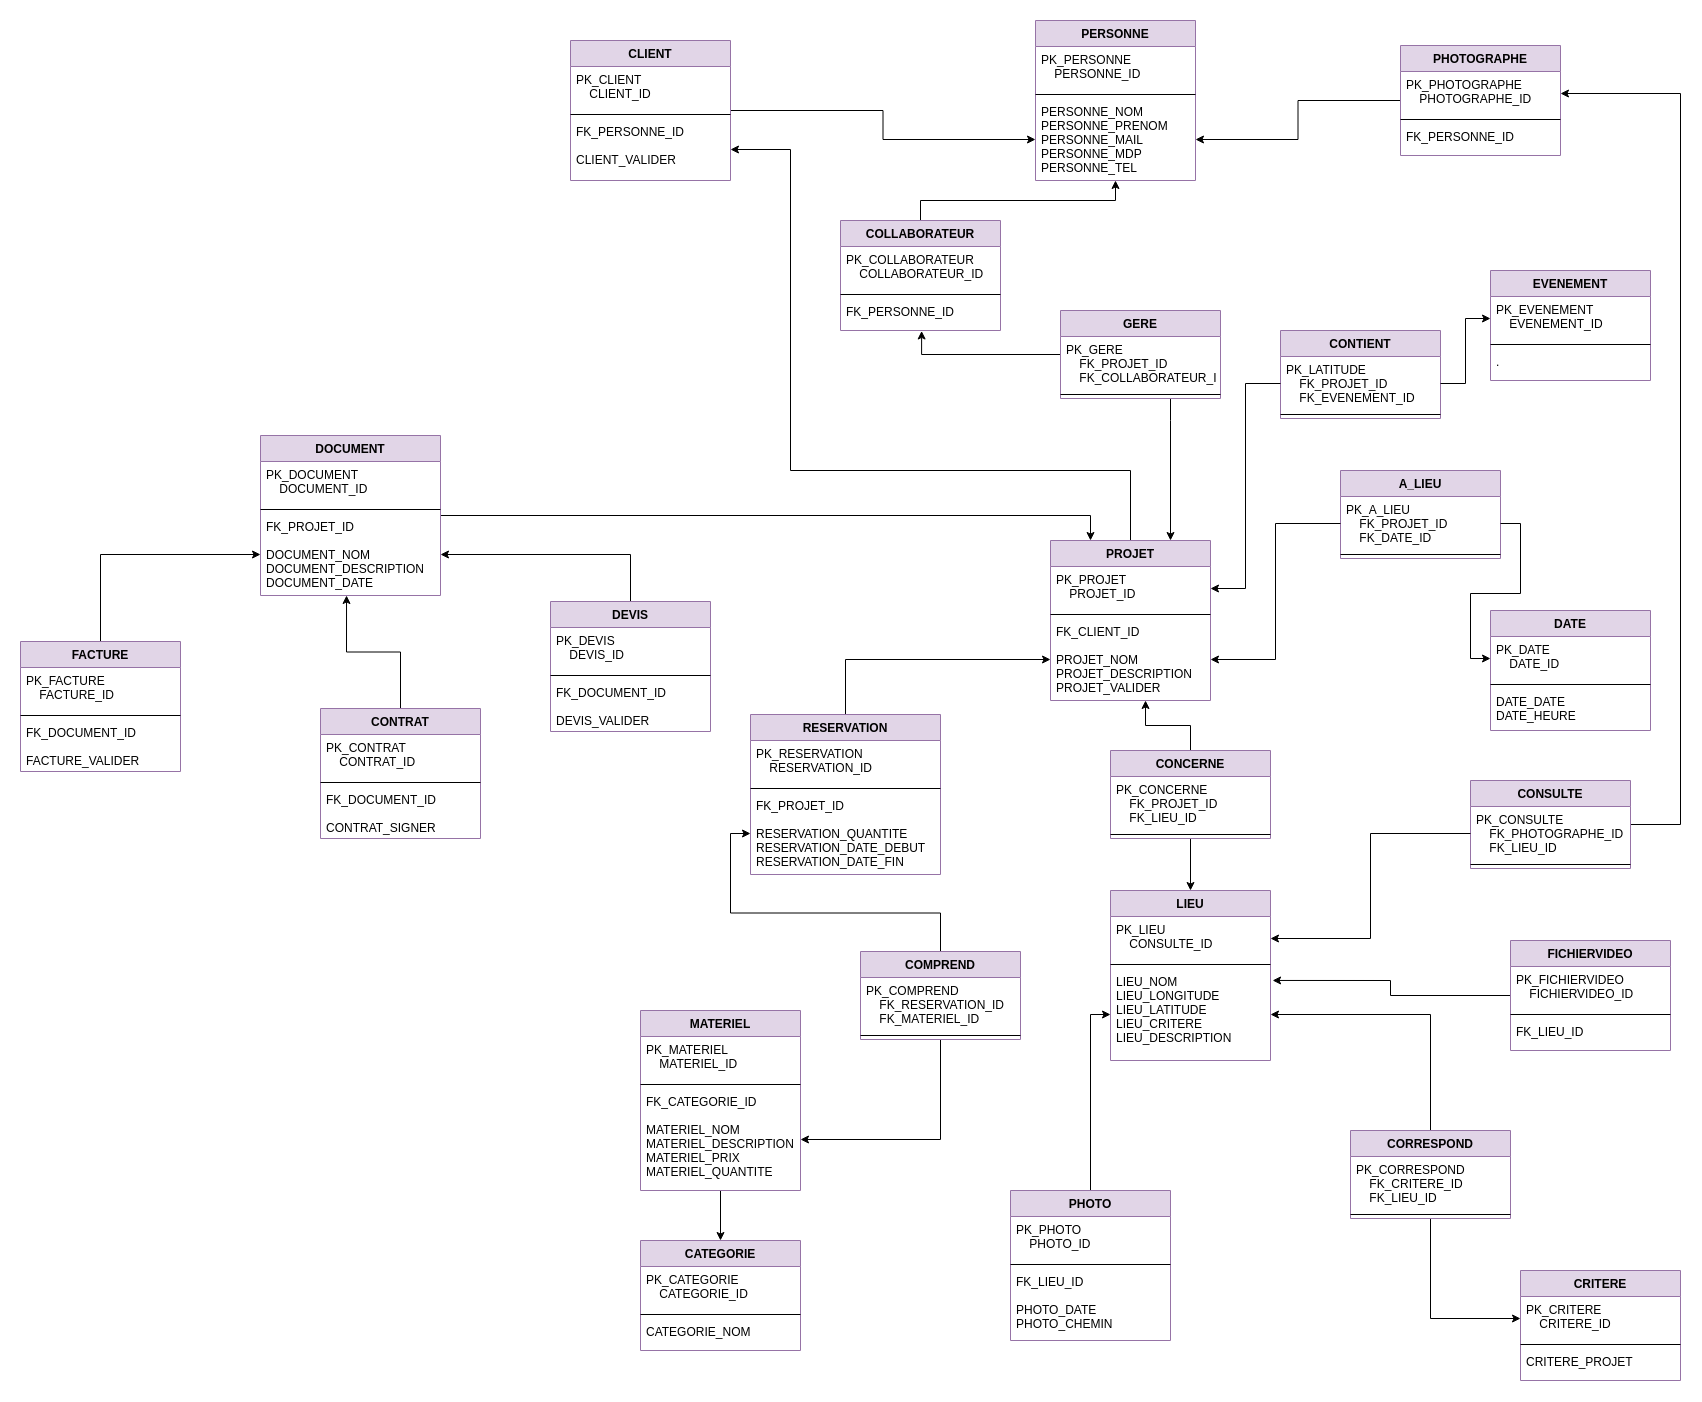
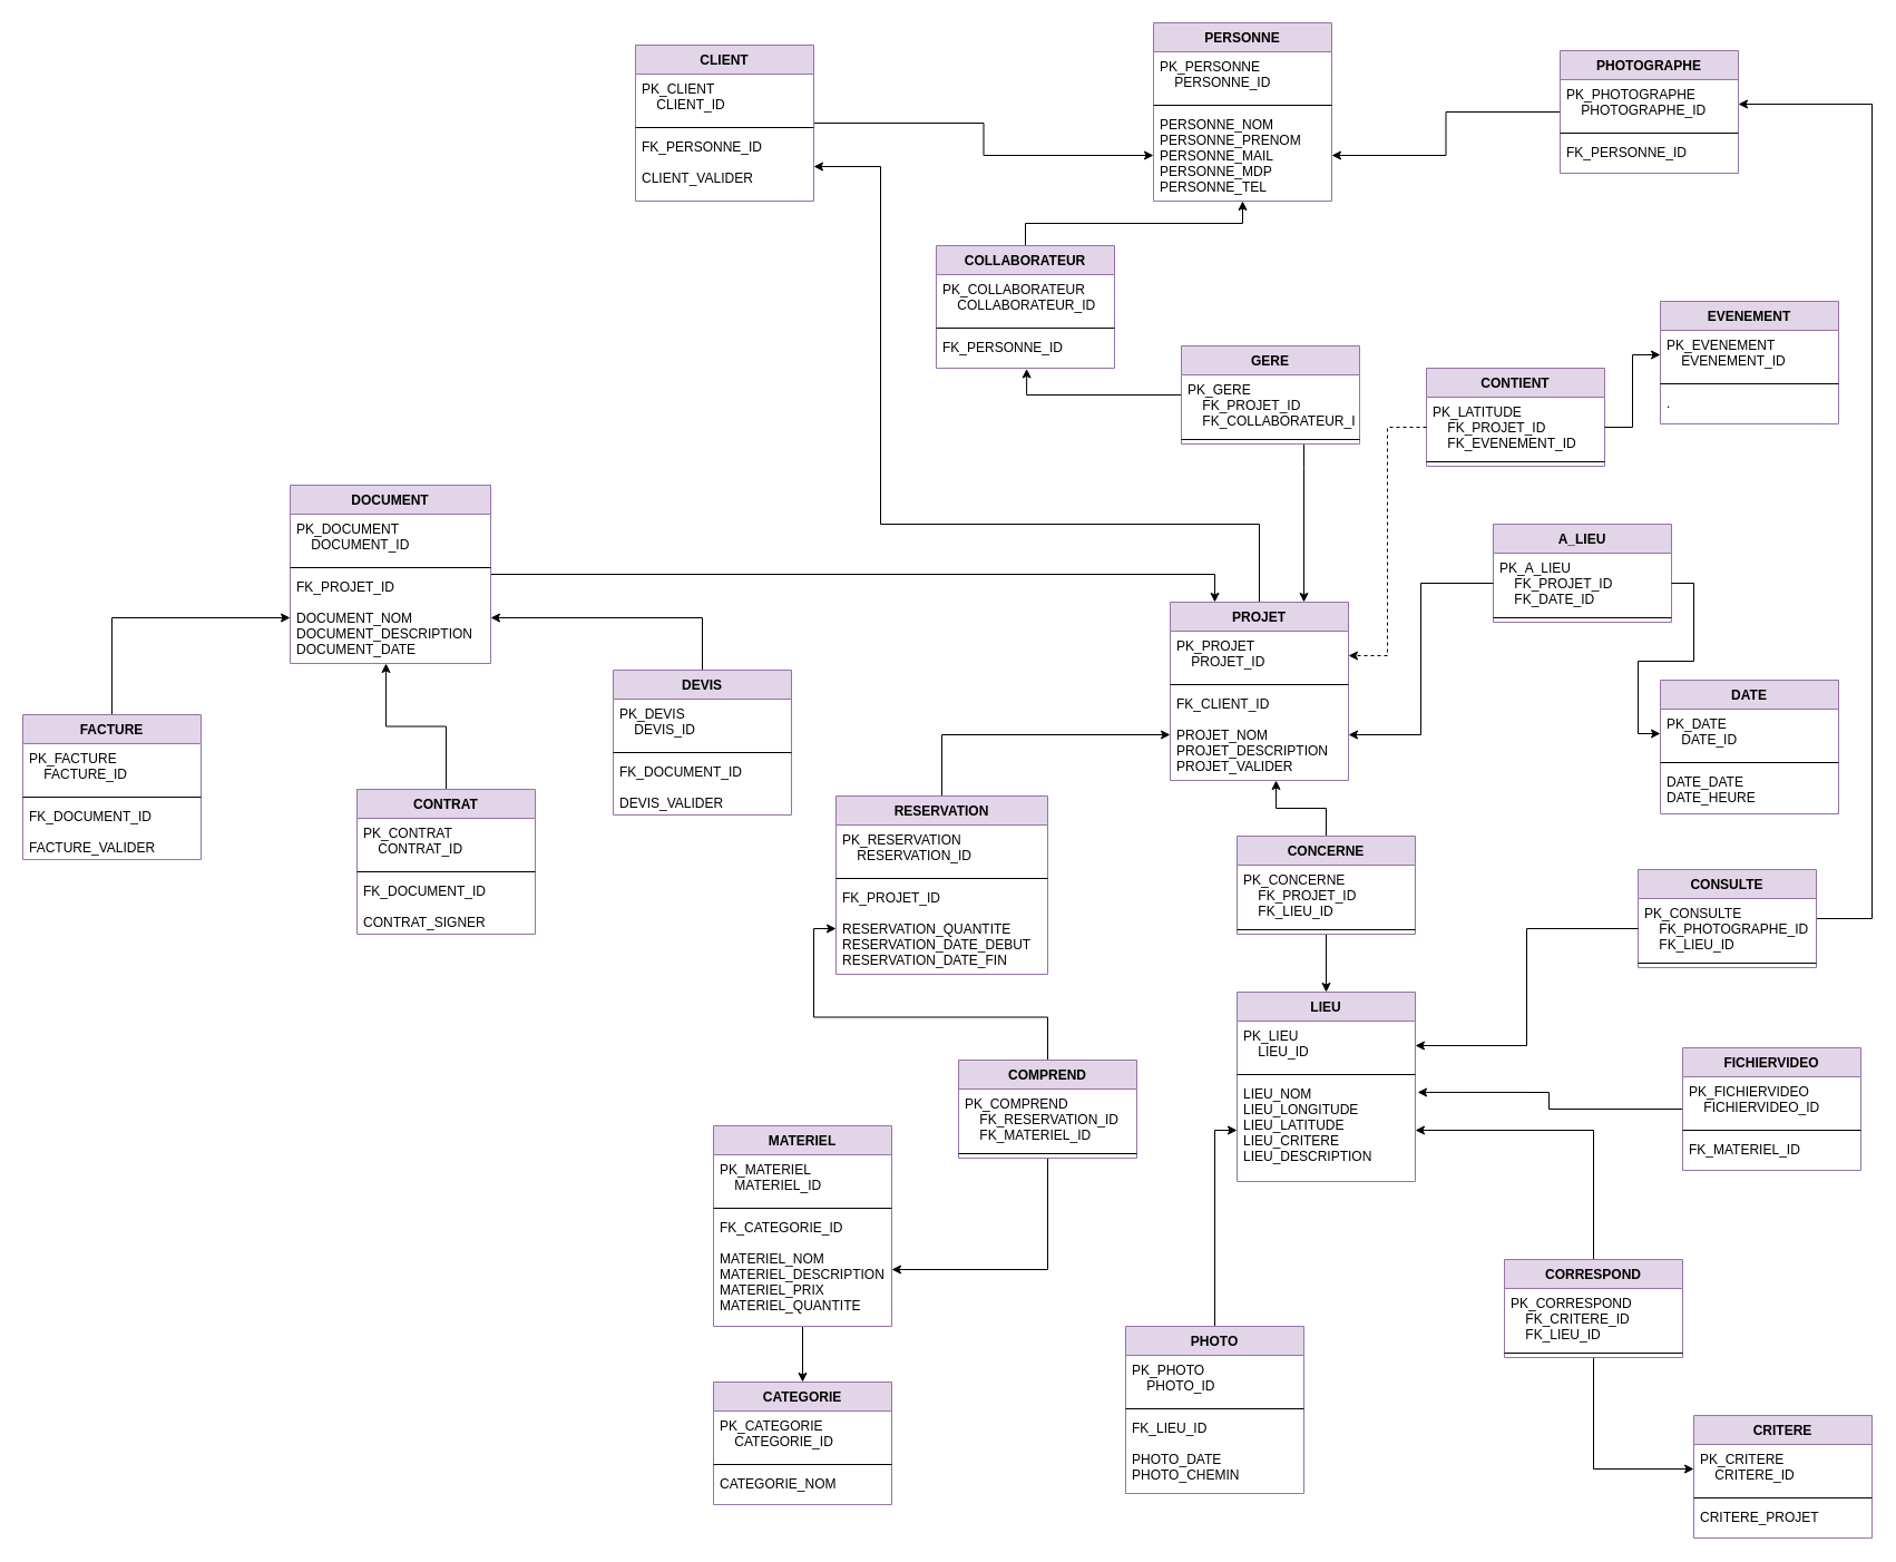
- <mxCell id="35" style="edgeStyle=orthogonalEdgeStyle;rounded=0;orthogonalLoop=1;jettySize=auto;html=1;entryX=1;entryY=0.5;entryDx=0;entryDy=0;" edge="1" parent="1" source="33" target="29"><mxGeometry relative="1" as="geometry" /></mxCell>
+ <mxCell id="35" style="edgeStyle=orthogonalEdgeStyle;rounded=0;orthogonalLoop=1;jettySize=auto;html=1;entryX=1;entryY=0.5;entryDx=0;entryDy=0;dashed=1;" edge="1" parent="1" source="33" target="29"><mxGeometry relative="1" as="geometry" /></mxCell>
- <mxCell id="56" value="PK_LIEU&#10;    CONSULTE_ID" style="text;strokeColor=none;fillColor=none;align=left;verticalAlign=top;spacingLeft=4;spacingRight=4;overflow=hidden;rotatable=0;points=[[0,0.5],[1,0.5]];portConstraint=eastwest;" vertex="1" parent="55"><mxGeometry y="26" width="160" height="44" as="geometry" /></mxCell>
+ <mxCell id="56" value="PK_LIEU&#10;    LIEU_ID" style="text;strokeColor=none;fillColor=none;align=left;verticalAlign=top;spacingLeft=4;spacingRight=4;overflow=hidden;rotatable=0;points=[[0,0.5],[1,0.5]];portConstraint=eastwest;" vertex="1" parent="55"><mxGeometry y="26" width="160" height="44" as="geometry" /></mxCell>
- <mxCell id="77" value="FK_LIEU_ID" style="text;strokeColor=none;fillColor=none;align=left;verticalAlign=top;spacingLeft=4;spacingRight=4;overflow=hidden;rotatable=0;points=[[0,0.5],[1,0.5]];portConstraint=eastwest;" vertex="1" parent="74"><mxGeometry y="78" width="160" height="32" as="geometry" /></mxCell>
+ <mxCell id="77" value="FK_MATERIEL_ID" style="text;strokeColor=none;fillColor=none;align=left;verticalAlign=top;spacingLeft=4;spacingRight=4;overflow=hidden;rotatable=0;points=[[0,0.5],[1,0.5]];portConstraint=eastwest;" vertex="1" parent="74"><mxGeometry y="78" width="160" height="32" as="geometry" /></mxCell>
